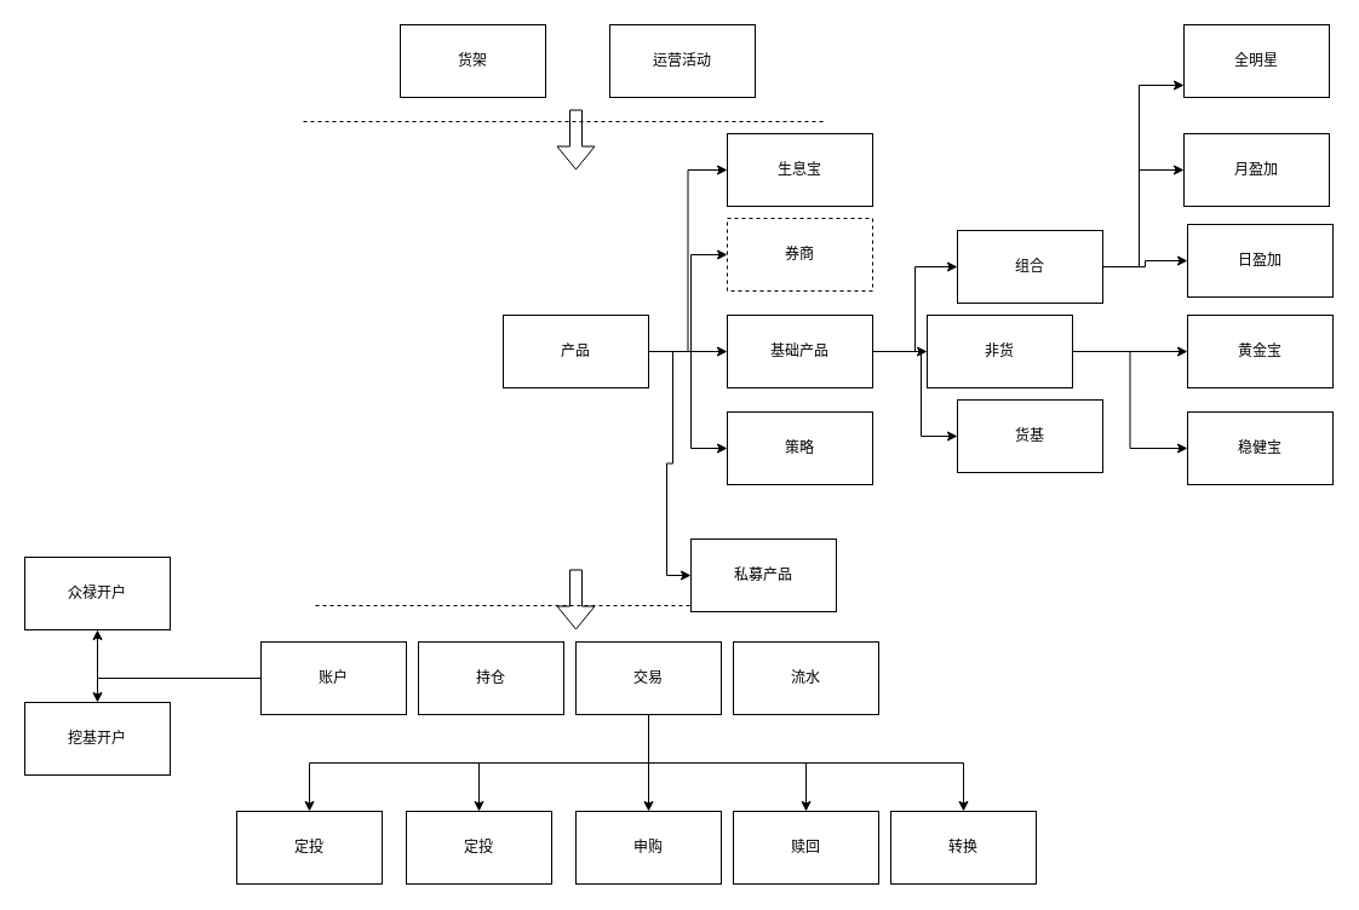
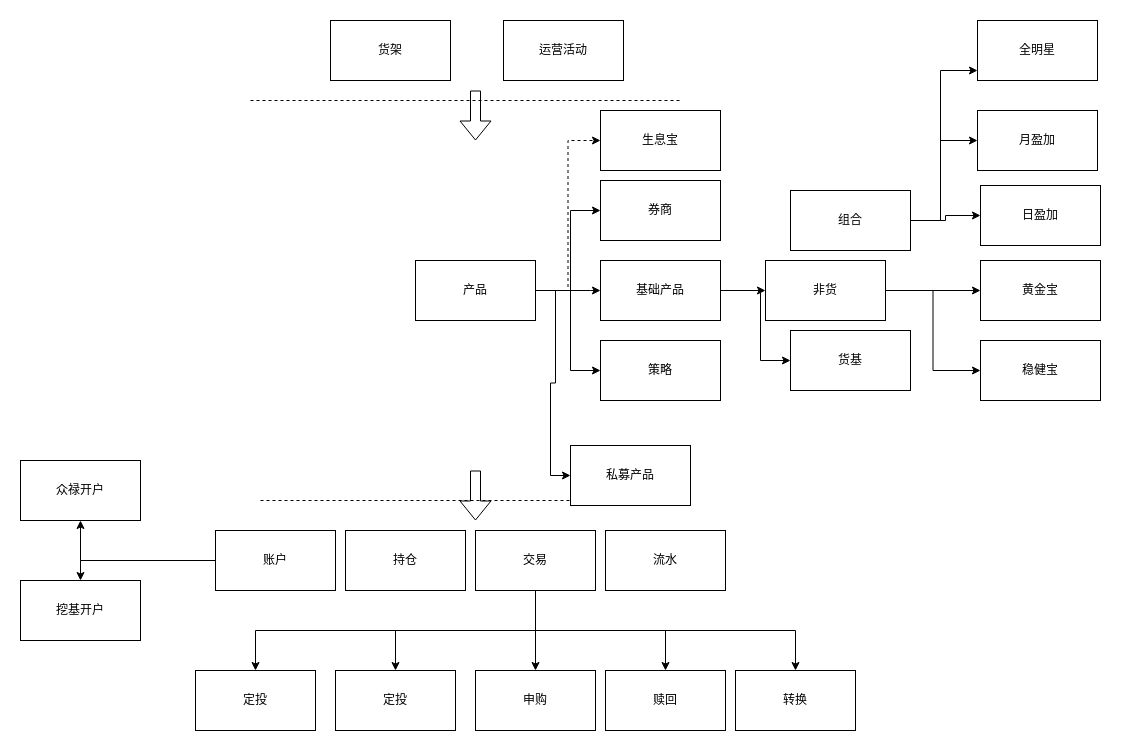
- <mxCell id="9" style="edgeStyle=orthogonalEdgeStyle;rounded=0;orthogonalLoop=1;jettySize=auto;html=1;entryX=0;entryY=0.5;entryDx=0;entryDy=0;" edge="1" parent="1" source="11" target="44"><mxGeometry relative="1" as="geometry" /></mxCell>
+ <mxCell id="9" style="edgeStyle=orthogonalEdgeStyle;rounded=0;orthogonalLoop=1;jettySize=auto;html=1;entryX=0;entryY=0.5;entryDx=0;entryDy=0;dashed=1;" edge="1" parent="1" source="11" target="44"><mxGeometry relative="1" as="geometry" /></mxCell>
- <mxCell id="12" value="券商" style="rounded=0;whiteSpace=wrap;html=1;dashed=1;" vertex="1" parent="1"><mxGeometry x="600" y="180" width="120" height="60" as="geometry" /></mxCell>
+ <mxCell id="12" value="券商" style="rounded=0;whiteSpace=wrap;html=1;" vertex="1" parent="1"><mxGeometry x="600" y="180" width="120" height="60" as="geometry" /></mxCell>
- <mxCell id="15" style="edgeStyle=orthogonalEdgeStyle;rounded=0;orthogonalLoop=1;jettySize=auto;html=1;entryX=0;entryY=0.5;entryDx=0;entryDy=0;" edge="1" parent="1" source="16" target="40"><mxGeometry relative="1" as="geometry" /></mxCell>
